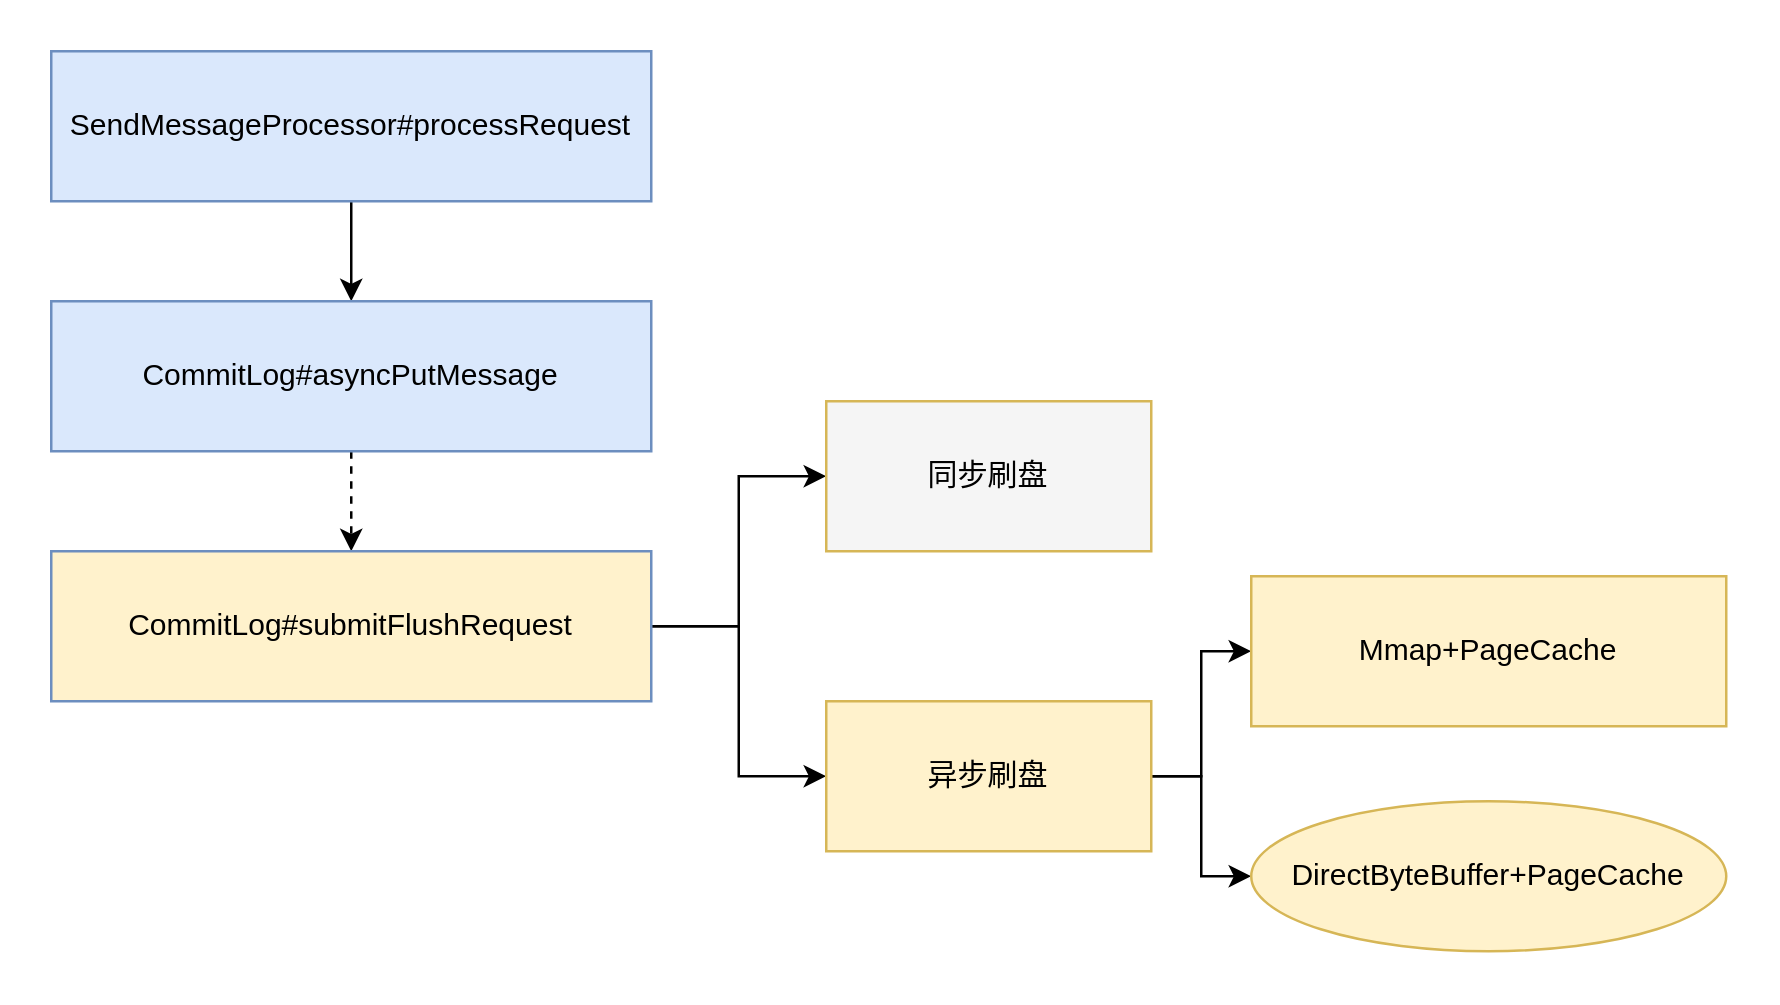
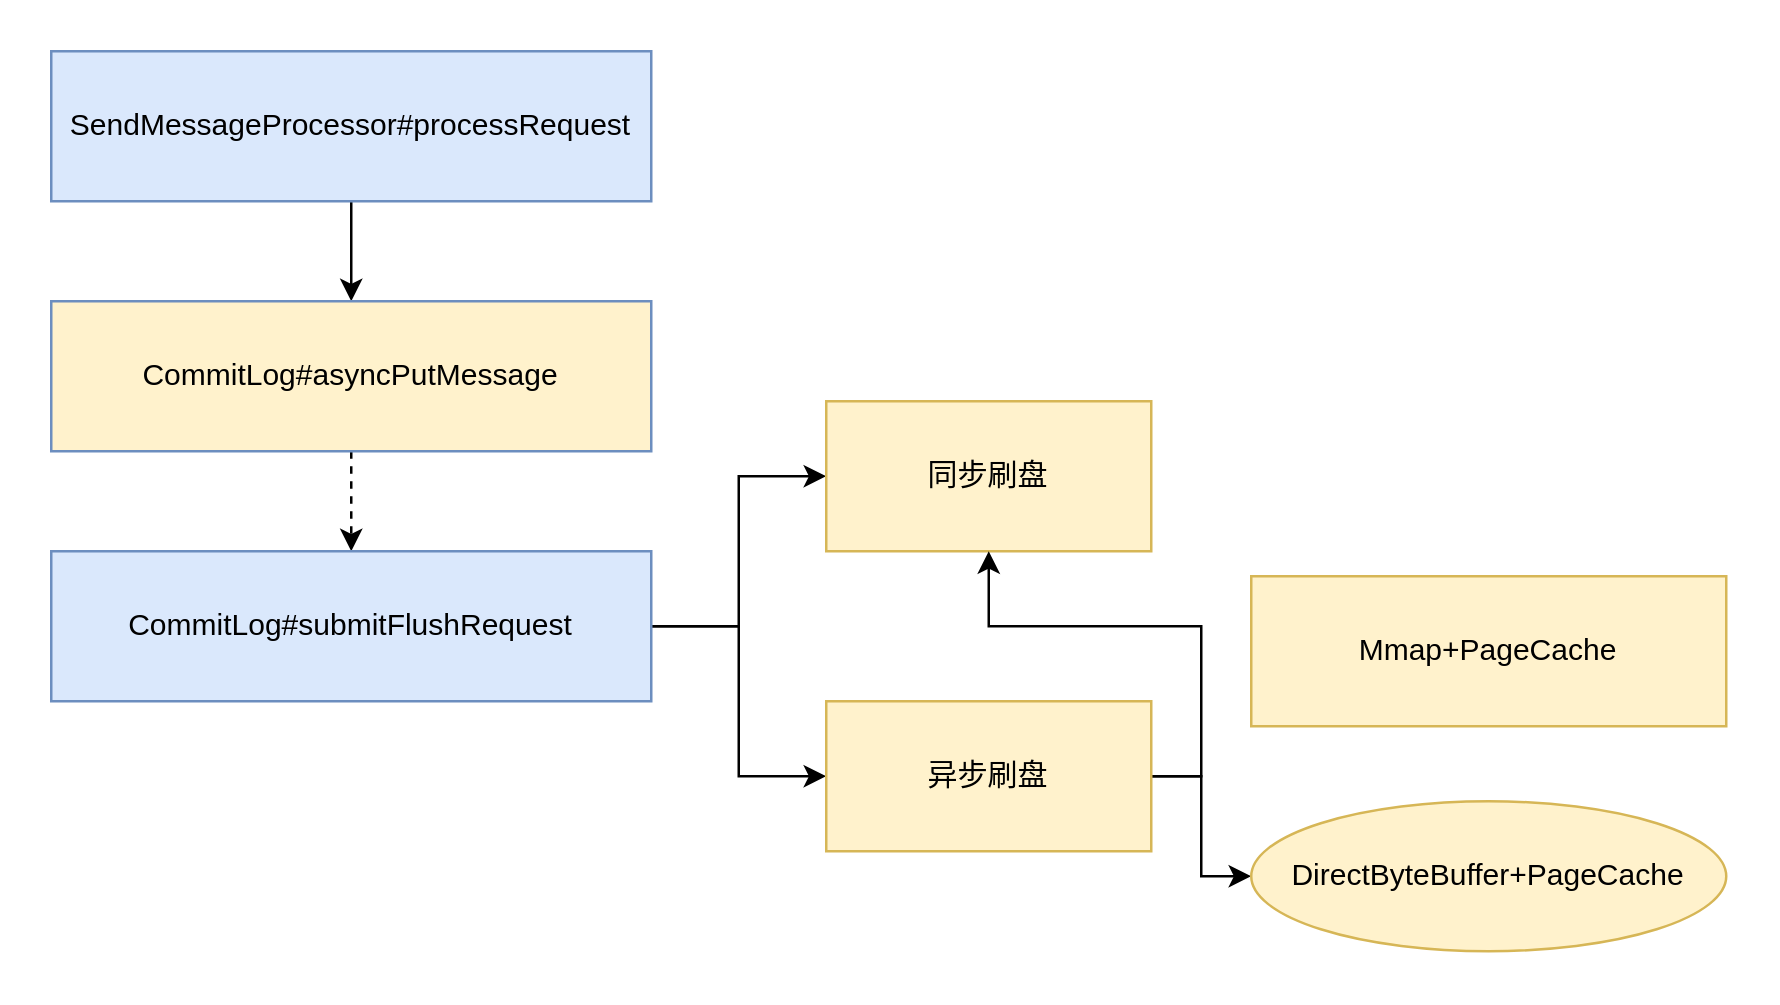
- <mxCell id="5" value="CommitLog#asyncPutMessage" style="rounded=0;whiteSpace=wrap;html=1;fillColor=#dae8fc;strokeColor=#6c8ebf;" vertex="1" parent="1"><mxGeometry x="20" y="120" width="240" height="60" as="geometry" /></mxCell>
+ <mxCell id="5" value="CommitLog#asyncPutMessage" style="rounded=0;whiteSpace=wrap;html=1;fillColor=#fff2cc;strokeColor=#6c8ebf;" vertex="1" parent="1"><mxGeometry x="20" y="120" width="240" height="60" as="geometry" /></mxCell>
- <mxCell id="9" value="同步刷盘" style="rounded=0;whiteSpace=wrap;html=1;fillColor=#f5f5f5;strokeColor=#d6b656;" vertex="1" parent="1"><mxGeometry x="330" y="160" width="130" height="60" as="geometry" /></mxCell>
+ <mxCell id="9" value="同步刷盘" style="rounded=0;whiteSpace=wrap;html=1;fillColor=#fff2cc;strokeColor=#d6b656;" vertex="1" parent="1"><mxGeometry x="330" y="160" width="130" height="60" as="geometry" /></mxCell>
- <mxCell id="8" value="CommitLog#submitFlushRequest" style="rounded=0;whiteSpace=wrap;html=1;fillColor=#fff2cc;strokeColor=#6c8ebf;" vertex="1" parent="1"><mxGeometry x="20" y="220" width="240" height="60" as="geometry" /></mxCell>
+ <mxCell id="8" value="CommitLog#submitFlushRequest" style="rounded=0;whiteSpace=wrap;html=1;fillColor=#dae8fc;strokeColor=#6c8ebf;" vertex="1" parent="1"><mxGeometry x="20" y="220" width="240" height="60" as="geometry" /></mxCell>
- <mxCell id="10" style="edgeStyle=orthogonalEdgeStyle;rounded=0;orthogonalLoop=1;jettySize=auto;html=1;exitX=1;exitY=0.5;exitDx=0;exitDy=0;entryX=0;entryY=0.5;entryDx=0;entryDy=0;" edge="1" parent="1" source="12" target="13"><mxGeometry relative="1" as="geometry" /></mxCell>
+ <mxCell id="10" style="edgeStyle=orthogonalEdgeStyle;rounded=0;orthogonalLoop=1;jettySize=auto;html=1;exitX=1;exitY=0.5;exitDx=0;exitDy=0;" edge="1" parent="1" source="12" target="9"><mxGeometry relative="1" as="geometry" /></mxCell>
